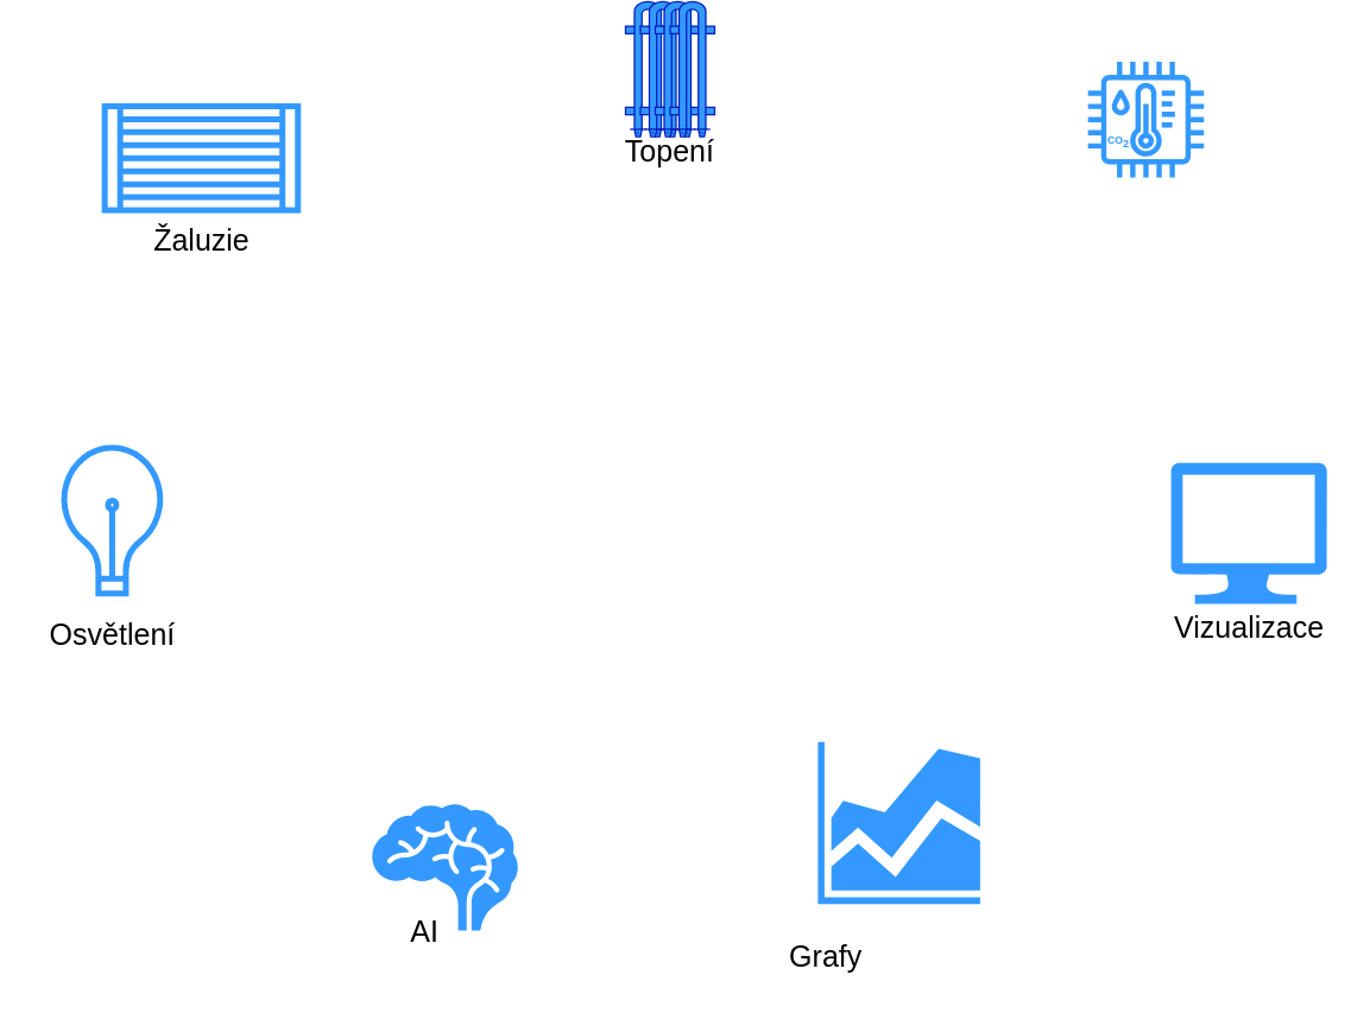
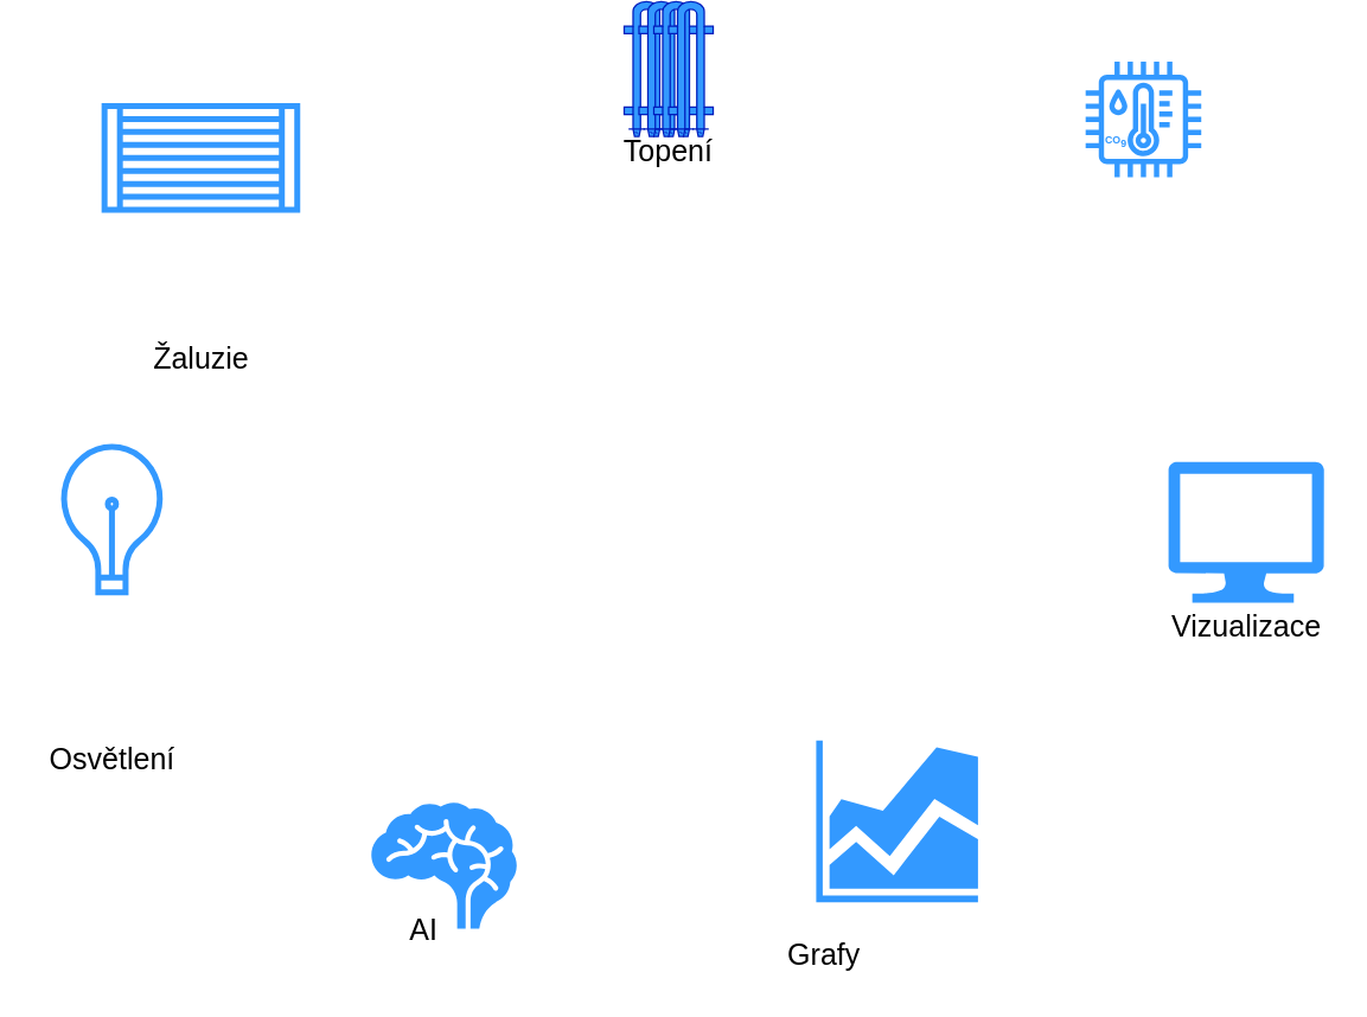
- <mxCell id="14" value="CO&lt;sub style=&quot;font-size: 7px;&quot;&gt;2&lt;/sub&gt;" style="text;html=1;align=center;verticalAlign=middle;resizable=0;points=[];autosize=1;strokeColor=none;fillColor=none;fontSize=7;fontStyle=1;fontColor=#3399FF;" vertex="1" parent="1"><mxGeometry x="731.73" y="75" width="40" height="20" as="geometry" /></mxCell>
+ <mxCell id="14" value="CO&lt;sub style=&quot;font-size: 7px;&quot;&gt;9&lt;/sub&gt;" style="text;html=1;align=center;verticalAlign=middle;resizable=0;points=[];autosize=1;strokeColor=none;fillColor=none;fontSize=7;fontStyle=1;fontColor=#3399FF;" vertex="1" parent="1"><mxGeometry x="731.73" y="75" width="40" height="20" as="geometry" /></mxCell>
- <mxCell id="5" value="&lt;font style=&quot;font-size: 20px;&quot;&gt;Žaluzie&lt;br&gt;&lt;/font&gt;" style="text;html=1;align=center;verticalAlign=middle;resizable=0;points=[];autosize=1;strokeColor=none;fillColor=none;" vertex="1" parent="1"><mxGeometry x="90" y="130" width="90" height="40" as="geometry" /></mxCell>
+ <mxCell id="5" value="&lt;font style=&quot;font-size: 20px;&quot;&gt;Žaluzie&lt;br&gt;&lt;/font&gt;" style="text;html=1;align=center;verticalAlign=middle;resizable=0;points=[];autosize=1;strokeColor=none;fillColor=none;" vertex="1" parent="1"><mxGeometry x="90" y="210" width="90" height="40" as="geometry" /></mxCell>
- <mxCell id="4" value="&lt;font style=&quot;font-size: 20px;&quot;&gt;Osvětlení&lt;/font&gt;" style="text;html=1;align=center;verticalAlign=middle;resizable=0;points=[];autosize=1;strokeColor=none;fillColor=none;" vertex="1" parent="1"><mxGeometry x="20" y="395" width="110" height="40" as="geometry" /></mxCell>
+ <mxCell id="4" value="&lt;font style=&quot;font-size: 20px;&quot;&gt;Osvětlení&lt;/font&gt;" style="text;html=1;align=center;verticalAlign=middle;resizable=0;points=[];autosize=1;strokeColor=none;fillColor=none;" vertex="1" parent="1"><mxGeometry x="20" y="480" width="110" height="40" as="geometry" /></mxCell>
